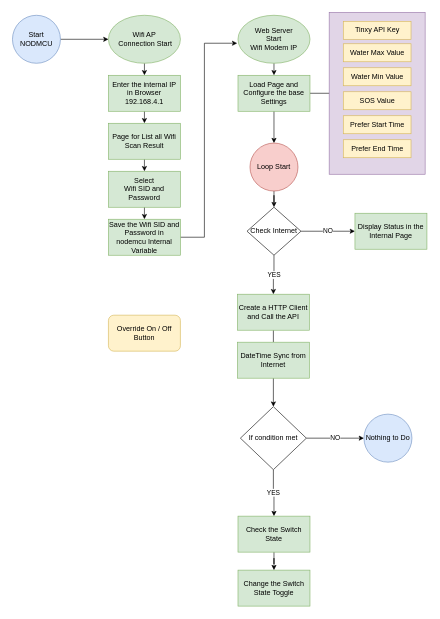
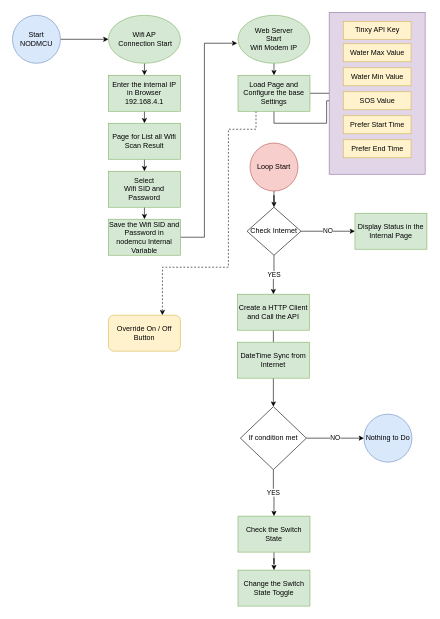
- <mxCell id="17" style="edgeStyle=orthogonalEdgeStyle;rounded=0;orthogonalLoop=1;jettySize=auto;html=1;exitX=0.5;exitY=1;exitDx=0;exitDy=0;" edge="1" parent="1" source="19" target="24"><mxGeometry relative="1" as="geometry" /></mxCell>
+ <mxCell id="17" style="edgeStyle=orthogonalEdgeStyle;rounded=0;orthogonalLoop=1;jettySize=auto;html=1;exitX=0.5;exitY=1;exitDx=0;exitDy=0;" edge="1" parent="1" source="19" target="43"><mxGeometry relative="1" as="geometry" /></mxCell>
+ <mxCell id="18" style="edgeStyle=orthogonalEdgeStyle;rounded=0;orthogonalLoop=1;jettySize=auto;html=1;exitX=0.25;exitY=1;exitDx=0;exitDy=0;entryX=0.75;entryY=0;entryDx=0;entryDy=0;dashed=1;" edge="1" parent="1" source="19" target="37"><mxGeometry relative="1" as="geometry"><Array as="points"><mxPoint x="426" y="215" /><mxPoint x="380" y="215" /><mxPoint x="380" y="445" /><mxPoint x="270" y="445" /></Array></mxGeometry></mxCell>
